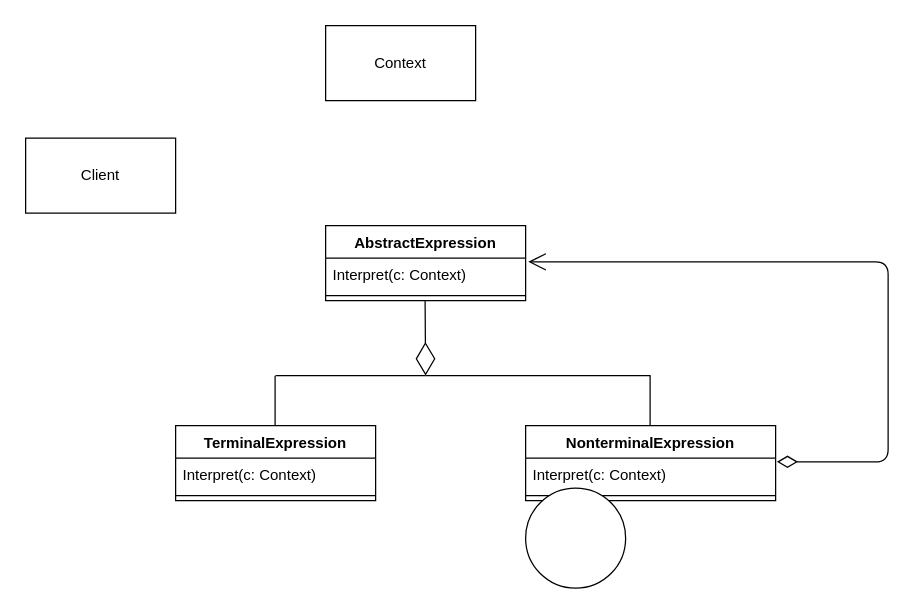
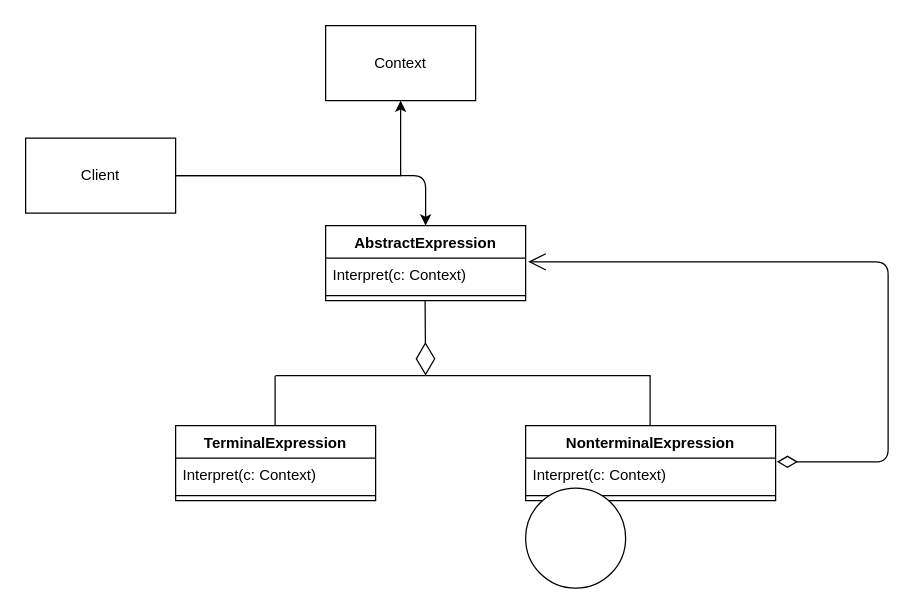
+ <mxCell id="2" value="" style="edgeStyle=orthogonalEdgeStyle;rounded=0;orthogonalLoop=1;jettySize=auto;html=1;" edge="1" parent="1" source="3" target="4"><mxGeometry relative="1" as="geometry" /></mxCell>
+ <mxCell id="8" value="" style="endArrow=classic;html=1;exitX=1;exitY=0.5;exitDx=0;exitDy=0;entryX=0.5;entryY=0;entryDx=0;entryDy=0;" edge="1" parent="1" source="3" target="5"><mxGeometry width="50" height="50" relative="1" as="geometry"><mxPoint x="340" y="580" as="sourcePoint" /><mxPoint x="390" y="530" as="targetPoint" /><Array as="points"><mxPoint x="340" y="140" /></Array></mxGeometry></mxCell>
